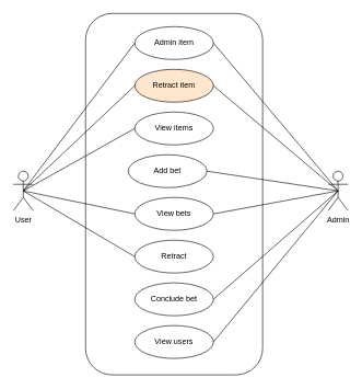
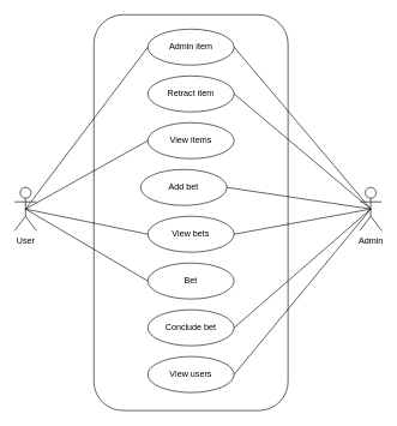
- <mxCell id="6" value="Retract item" style="ellipse;whiteSpace=wrap;html=1;fillColor=#ffe6cc;" vertex="1" parent="1"><mxGeometry x="205" y="105" width="120" height="50" as="geometry" /></mxCell>
+ <mxCell id="6" value="Retract item" style="ellipse;whiteSpace=wrap;html=1;" vertex="1" parent="1"><mxGeometry x="205" y="105" width="120" height="50" as="geometry" /></mxCell>
- <mxCell id="17" value="" style="endArrow=none;html=1;entryX=0;entryY=0.5;entryDx=0;entryDy=0;exitX=0.5;exitY=0.5;exitDx=0;exitDy=0;exitPerimeter=0;" edge="1" parent="1" source="3" target="6"><mxGeometry width="50" height="50" relative="1" as="geometry"><mxPoint x="20" y="920" as="sourcePoint" /><mxPoint x="70" y="870" as="targetPoint" /></mxGeometry></mxCell>
- <mxCell id="10" value="Retract" style="ellipse;whiteSpace=wrap;html=1;" vertex="1" parent="1"><mxGeometry x="205" y="365" width="120" height="50" as="geometry" /></mxCell>
+ <mxCell id="10" value="Bet" style="ellipse;whiteSpace=wrap;html=1;" vertex="1" parent="1"><mxGeometry x="205" y="365" width="120" height="50" as="geometry" /></mxCell>
